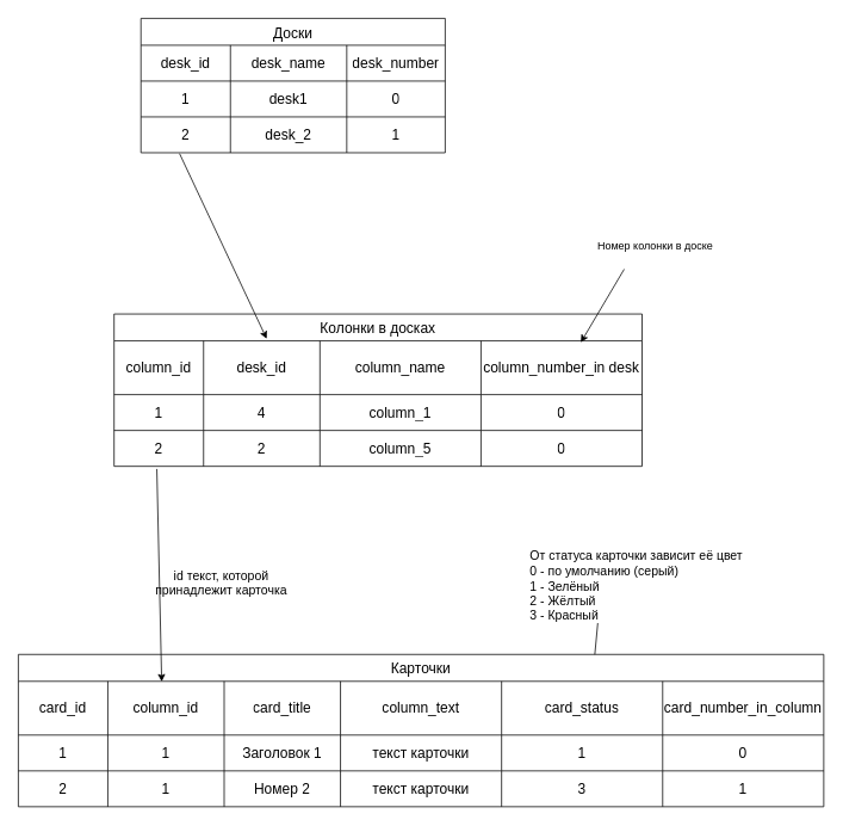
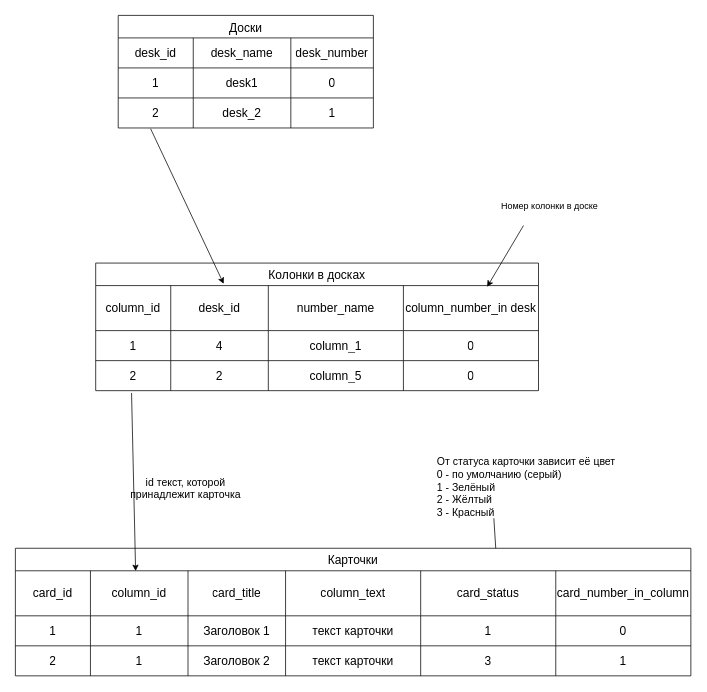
- <mxCell id="19" value="column_name" style="shape=partialRectangle;html=1;whiteSpace=wrap;connectable=0;strokeColor=inherit;overflow=hidden;fillColor=none;top=0;left=0;bottom=0;right=0;pointerEvents=1;fontSize=16;" parent="16" vertex="1"><mxGeometry x="230" width="180" height="60" as="geometry"><mxRectangle width="180" height="60" as="alternateBounds" /></mxGeometry></mxCell>
+ <mxCell id="19" value="number_name" style="shape=partialRectangle;html=1;whiteSpace=wrap;connectable=0;strokeColor=inherit;overflow=hidden;fillColor=none;top=0;left=0;bottom=0;right=0;pointerEvents=1;fontSize=16;" parent="16" vertex="1"><mxGeometry x="230" width="180" height="60" as="geometry"><mxRectangle width="180" height="60" as="alternateBounds" /></mxGeometry></mxCell>
- <mxCell id="34" value="&lt;font style=&quot;font-size: 14px;&quot;&gt;От статуса карточки зависит её цвет&lt;br&gt;0 - по умолчанию (серый)&lt;br&gt;1 - Зелёный&lt;br&gt;2 - Жёлтый&lt;br&gt;3 - Красный&lt;/font&gt;" style="text;html=1;strokeColor=none;fillColor=none;align=left;verticalAlign=top;whiteSpace=wrap;rounded=0;" parent="1" vertex="1"><mxGeometry x="590" y="605" width="310" height="90" as="geometry" /></mxCell>
+ <mxCell id="34" value="&lt;font style=&quot;font-size: 14px;&quot;&gt;От статуса карточки зависит её цвет&lt;br&gt;0 - по умолчанию (серый)&lt;br&gt;1 - Зелёный&lt;br&gt;2 - Жёлтый&lt;br&gt;3 - Красный&lt;/font&gt;" style="text;html=1;strokeColor=none;fillColor=none;align=left;verticalAlign=top;whiteSpace=wrap;rounded=0;" parent="1" vertex="1"><mxGeometry x="580" y="600" width="310" height="90" as="geometry" /></mxCell>
- <mxCell id="54" value="Номер 2" style="shape=partialRectangle;html=1;whiteSpace=wrap;connectable=0;strokeColor=inherit;overflow=hidden;fillColor=none;top=0;left=0;bottom=0;right=0;pointerEvents=1;fontSize=16;" parent="51" vertex="1"><mxGeometry x="230" width="130" height="40" as="geometry"><mxRectangle width="130" height="40" as="alternateBounds" /></mxGeometry></mxCell>
+ <mxCell id="54" value="Заголовок 2" style="shape=partialRectangle;html=1;whiteSpace=wrap;connectable=0;strokeColor=inherit;overflow=hidden;fillColor=none;top=0;left=0;bottom=0;right=0;pointerEvents=1;fontSize=16;" parent="51" vertex="1"><mxGeometry x="230" width="130" height="40" as="geometry"><mxRectangle width="130" height="40" as="alternateBounds" /></mxGeometry></mxCell>
